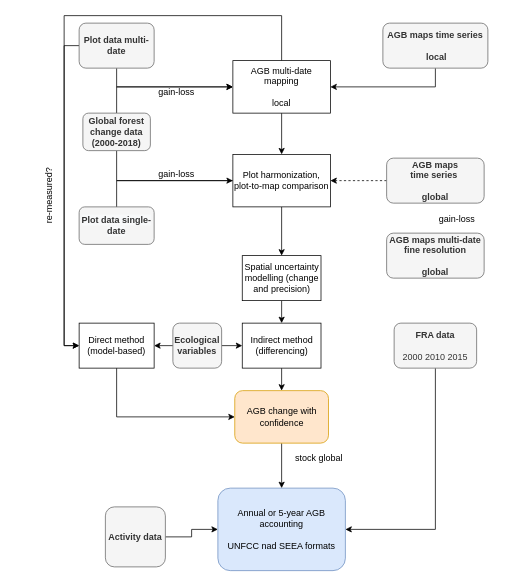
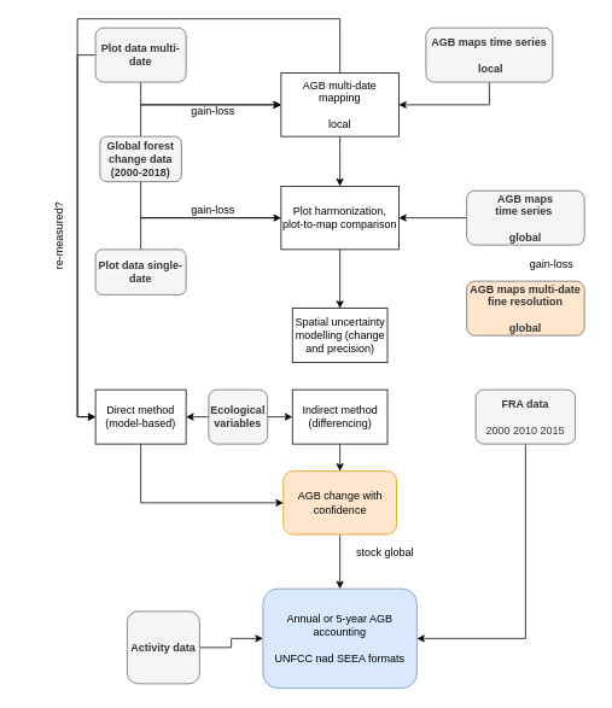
- <mxCell id="22" value="&lt;b&gt;AGB maps time series&lt;br&gt;&lt;br&gt;&amp;nbsp;local&lt;/b&gt;&lt;b&gt;&lt;br&gt;&lt;/b&gt;" style="rounded=1;whiteSpace=wrap;html=1;fillColor=#f5f5f5;strokeColor=#666666;fontColor=#333333;" parent="1" vertex="1"><mxGeometry x="510" y="30" width="140" height="60" as="geometry" /></mxCell>
+ <mxCell id="22" value="&lt;b&gt;AGB maps time series&lt;br&gt;&lt;br&gt;&amp;nbsp;local&lt;/b&gt;&lt;b&gt;&lt;br&gt;&lt;/b&gt;" style="rounded=1;whiteSpace=wrap;html=1;fillColor=#f5f5f5;strokeColor=#666666;fontColor=#333333;" parent="1" vertex="1"><mxGeometry x="470" y="30" width="140" height="60" as="geometry" /></mxCell>
- <mxCell id="23" style="edgeStyle=orthogonalEdgeStyle;rounded=0;orthogonalLoop=1;jettySize=auto;html=1;exitX=0;exitY=0.5;exitDx=0;exitDy=0;entryX=1;entryY=0.5;entryDx=0;entryDy=0;dashed=1;" parent="1" source="24" target="20" edge="1"><mxGeometry relative="1" as="geometry" /></mxCell>
+ <mxCell id="23" style="edgeStyle=orthogonalEdgeStyle;rounded=0;orthogonalLoop=1;jettySize=auto;html=1;exitX=0;exitY=0.5;exitDx=0;exitDy=0;entryX=1;entryY=0.5;entryDx=0;entryDy=0;" parent="1" source="24" target="20" edge="1"><mxGeometry relative="1" as="geometry" /></mxCell>
- <mxCell id="32" value="&lt;b&gt;AGB maps multi-date &lt;br&gt;fine resolution&lt;br&gt;&lt;br&gt;global&lt;br&gt;&lt;/b&gt;" style="rounded=1;whiteSpace=wrap;html=1;fillColor=#f5f5f5;strokeColor=#666666;fontColor=#333333;" parent="1" vertex="1"><mxGeometry x="515" y="310" width="130" height="60" as="geometry" /></mxCell>
+ <mxCell id="32" value="&lt;b&gt;AGB maps multi-date &lt;br&gt;fine resolution&lt;br&gt;&lt;br&gt;global&lt;br&gt;&lt;/b&gt;" style="rounded=1;whiteSpace=wrap;html=1;fillColor=#ffe6cc;strokeColor=#666666;fontColor=#333333;" parent="1" vertex="1"><mxGeometry x="515" y="310" width="130" height="60" as="geometry" /></mxCell>
- <mxCell id="37" style="edgeStyle=orthogonalEdgeStyle;rounded=0;orthogonalLoop=1;jettySize=auto;html=1;exitX=0.5;exitY=1;exitDx=0;exitDy=0;entryX=0.5;entryY=0;entryDx=0;entryDy=0;" parent="1" source="38" target="5" edge="1"><mxGeometry relative="1" as="geometry" /></mxCell>
